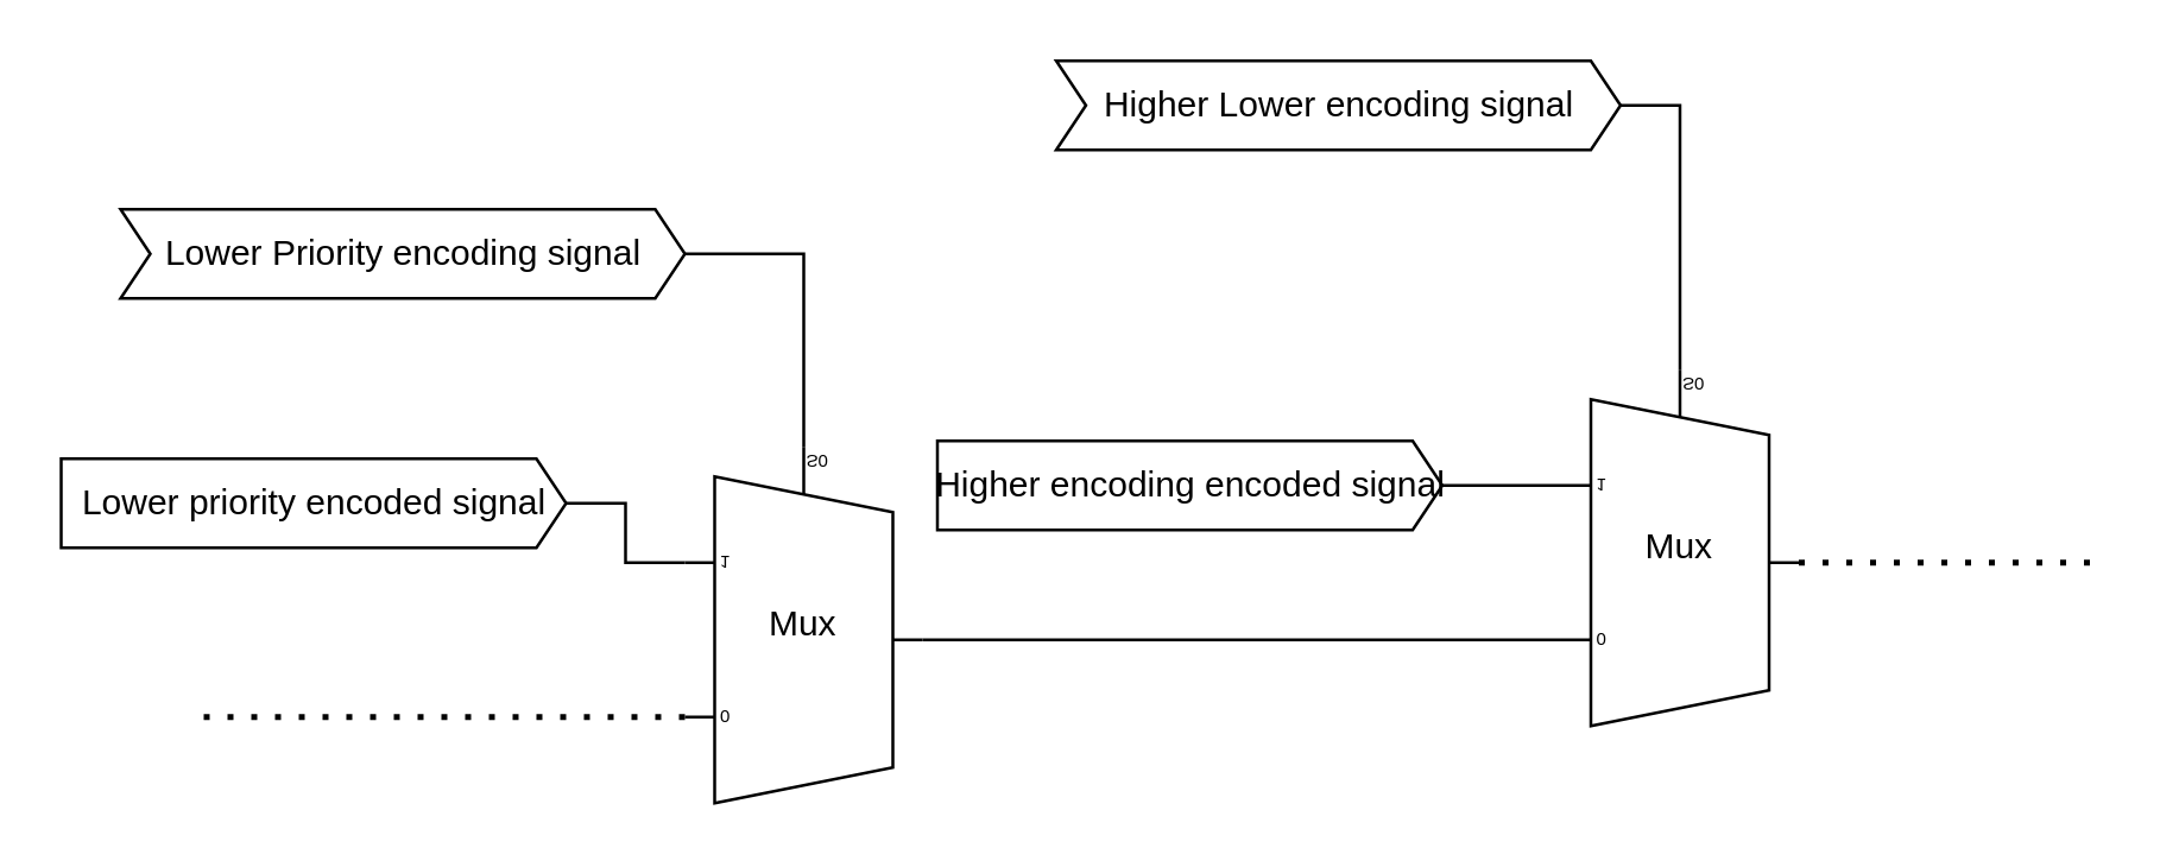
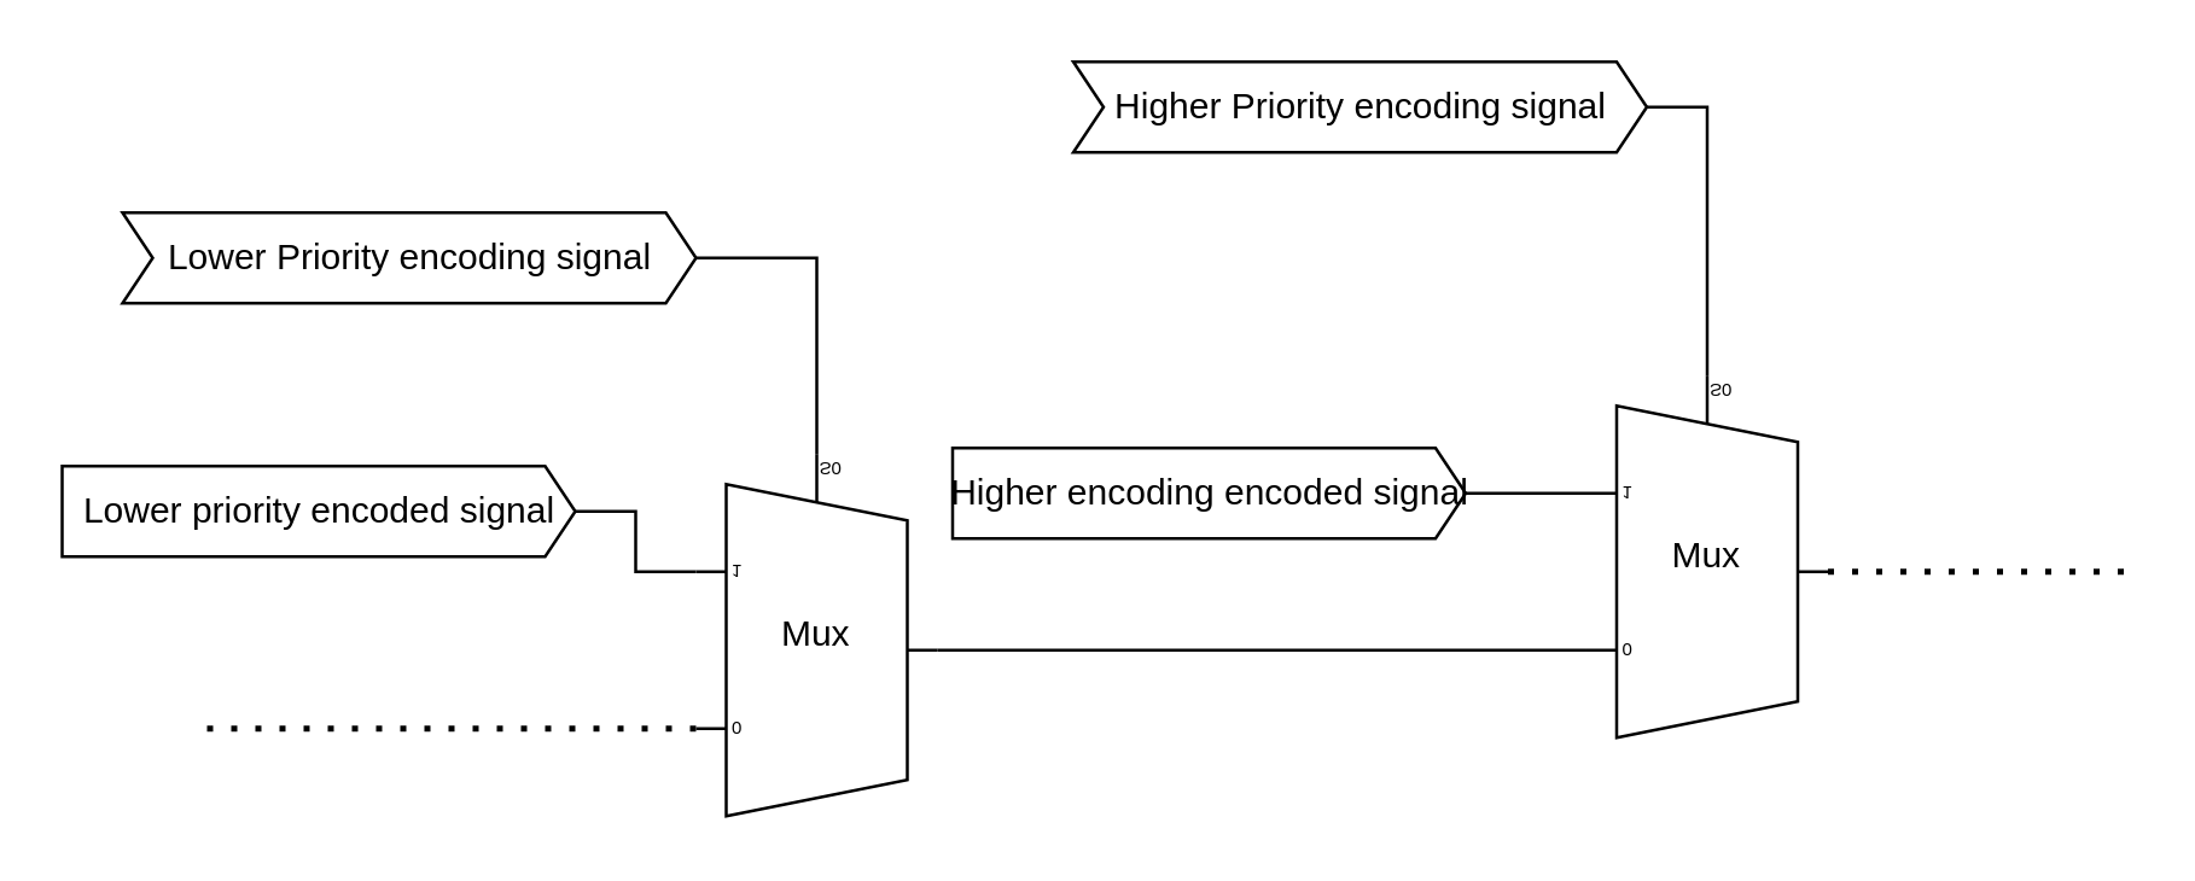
- <mxCell id="6" value="Higher Lower encoding signal" style="html=1;shadow=0;dashed=0;align=center;verticalAlign=middle;shape=mxgraph.arrows2.arrow;dy=0;dx=10;notch=10;" parent="1" vertex="1"><mxGeometry x="355" y="20" width="190" height="30" as="geometry" /></mxCell>
+ <mxCell id="6" value="Higher Priority encoding signal" style="html=1;shadow=0;dashed=0;align=center;verticalAlign=middle;shape=mxgraph.arrows2.arrow;dy=0;dx=10;notch=10;" parent="1" vertex="1"><mxGeometry x="355" y="20" width="190" height="30" as="geometry" /></mxCell>
